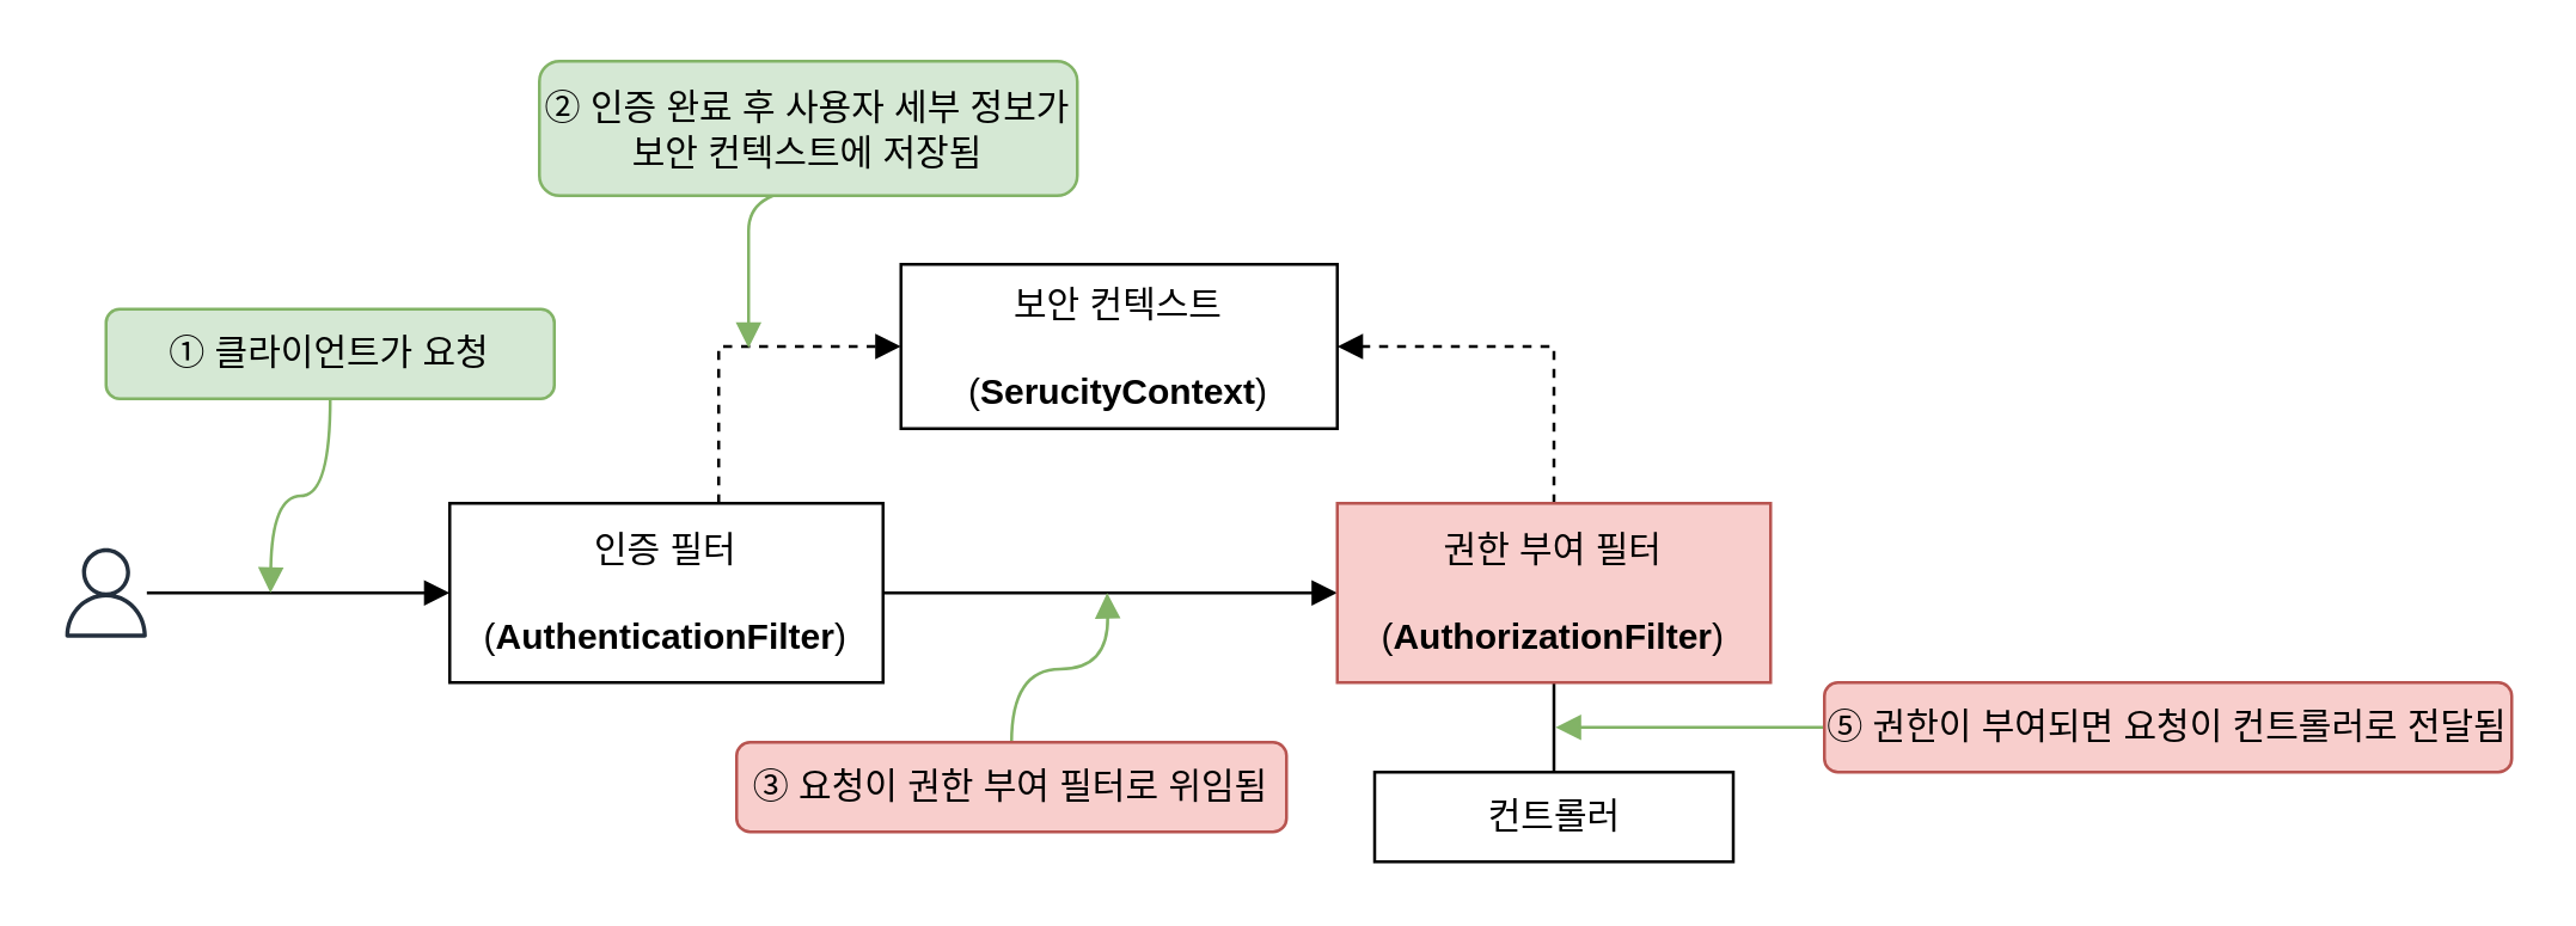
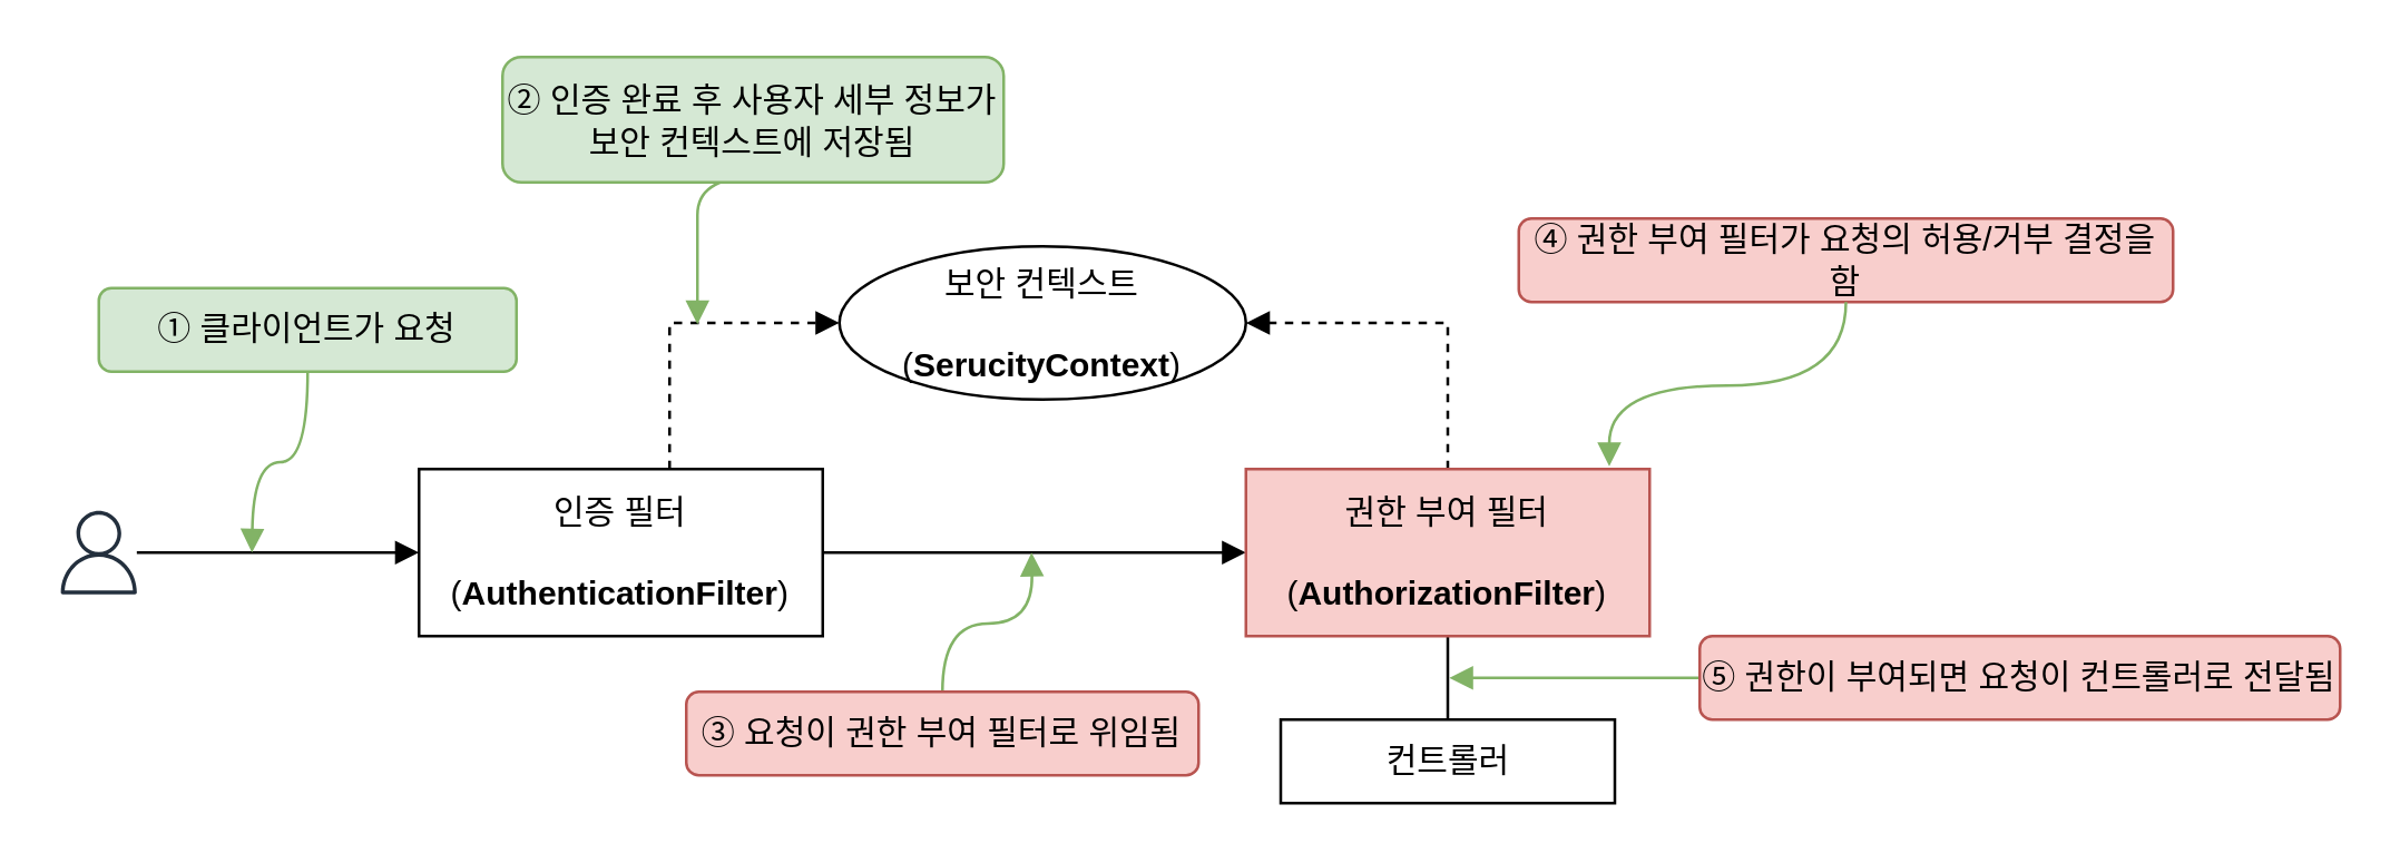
+ <mxCell id="18" value="④ 권한 부여 필터가 요청의 허용/거부 결정을 함" style="text;html=1;strokeColor=#b85450;fillColor=#f8cecc;align=center;verticalAlign=middle;whiteSpace=wrap;rounded=1;" vertex="1" parent="1"><mxGeometry x="545" y="78" width="235" height="30" as="geometry" /></mxCell>
- <mxCell id="5" value="보안 컨텍스트&lt;br&gt;&lt;br&gt;(&lt;b&gt;SerucityContext&lt;/b&gt;)" style="rounded=0;whiteSpace=wrap;html=1;" vertex="1" parent="1"><mxGeometry x="301" y="88" width="146" height="55" as="geometry" /></mxCell>
+ <mxCell id="5" value="보안 컨텍스트&lt;br&gt;&lt;br&gt;(&lt;b&gt;SerucityContext&lt;/b&gt;)" style="ellipse;whiteSpace=wrap;html=1;" vertex="1" parent="1"><mxGeometry x="301" y="88" width="146" height="55" as="geometry" /></mxCell>
+ <mxCell id="21" style="edgeStyle=orthogonalEdgeStyle;rounded=0;orthogonalLoop=1;jettySize=auto;html=1;entryX=0.9;entryY=-0.017;entryDx=0;entryDy=0;entryPerimeter=0;fillColor=#d5e8d4;strokeColor=#82b366;curved=1;endArrow=block;endFill=1;" edge="1" parent="1" source="18" target="8"><mxGeometry relative="1" as="geometry" /></mxCell>
